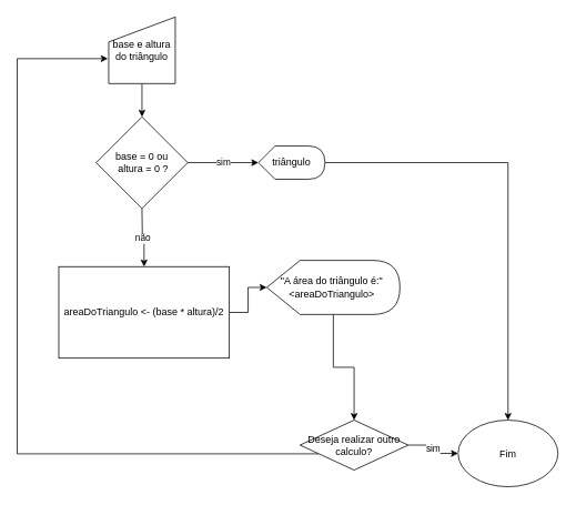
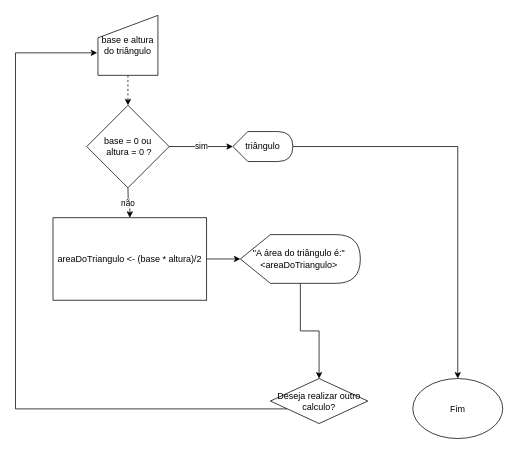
- <mxCell id="3" value="" style="edgeStyle=orthogonalEdgeStyle;rounded=0;orthogonalLoop=1;jettySize=auto;html=1;" edge="1" parent="1" source="4" target="6"><mxGeometry relative="1" as="geometry" /></mxCell>
+ <mxCell id="3" value="" style="edgeStyle=orthogonalEdgeStyle;rounded=0;orthogonalLoop=1;jettySize=auto;html=1;dashed=1;" edge="1" parent="1" source="4" target="6"><mxGeometry relative="1" as="geometry" /></mxCell>
- <mxCell id="11" value="areaDoTriangulo &amp;lt;- (base * altura)/2" style="rounded=0;whiteSpace=wrap;html=1;fontFamily=Helvetica;fontSize=12;fontColor=#000000;align=center;strokeColor=#000000;fillColor=#ffffff;" vertex="1" parent="1"><mxGeometry x="70" y="320" width="205" height="110" as="geometry" /></mxCell>
+ <mxCell id="11" value="areaDoTriangulo &amp;lt;- (base * altura)/2" style="rounded=0;whiteSpace=wrap;html=1;fontFamily=Helvetica;fontSize=12;fontColor=#000000;align=center;strokeColor=#000000;fillColor=#ffffff;" vertex="1" parent="1"><mxGeometry x="70" y="290" width="205" height="110" as="geometry" /></mxCell>
- <mxCell id="14" value="sim" style="edgeStyle=orthogonalEdgeStyle;rounded=0;orthogonalLoop=1;jettySize=auto;html=1;" edge="1" parent="1" source="16" target="2"><mxGeometry relative="1" as="geometry" /></mxCell>
